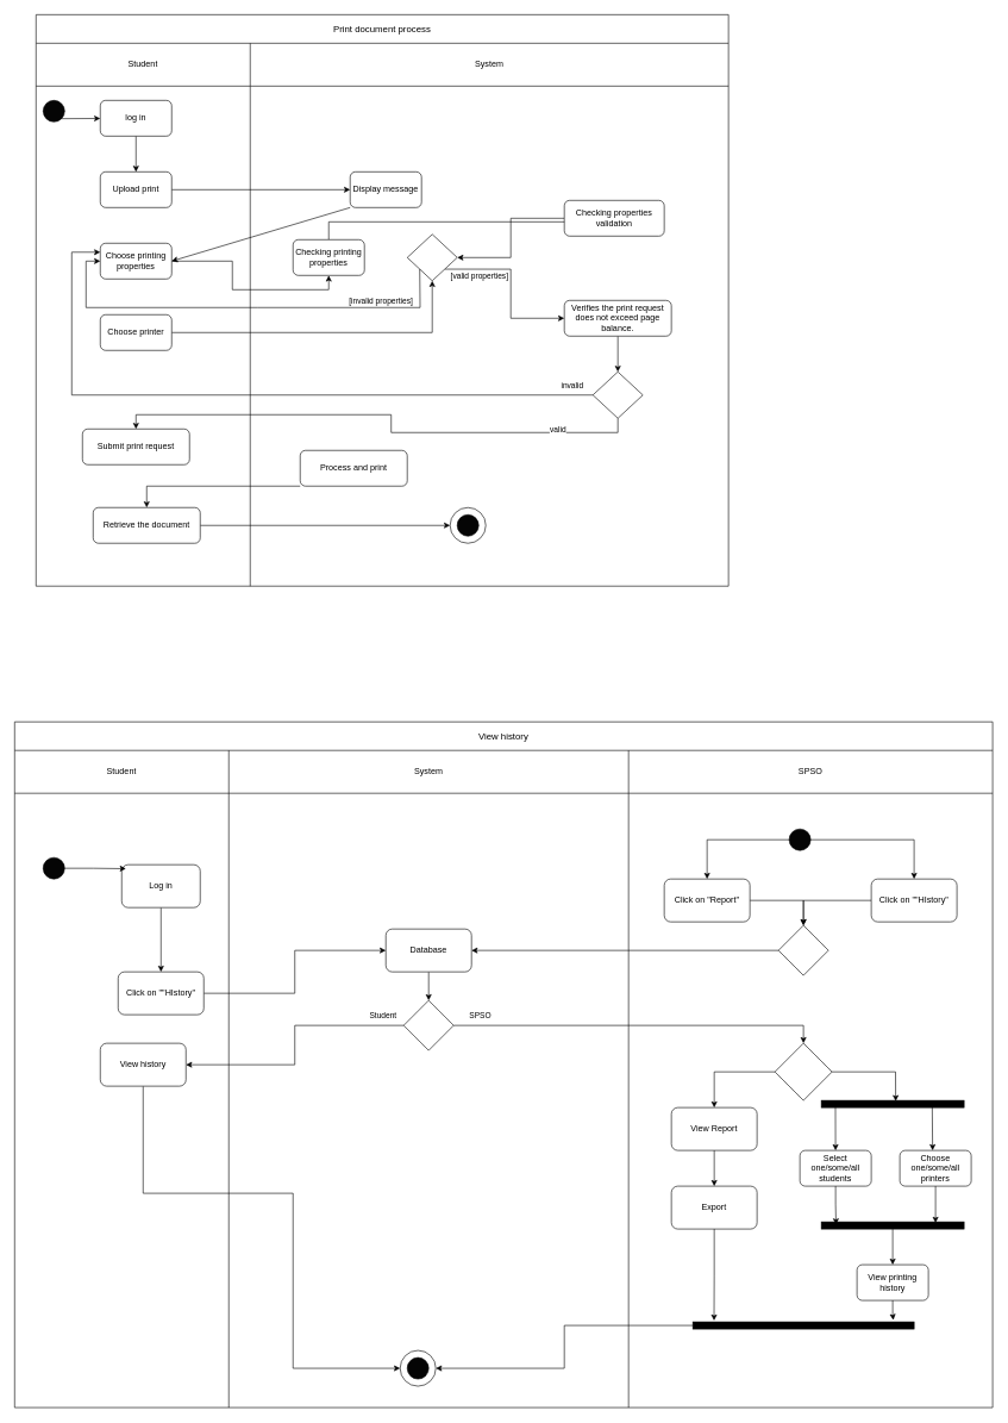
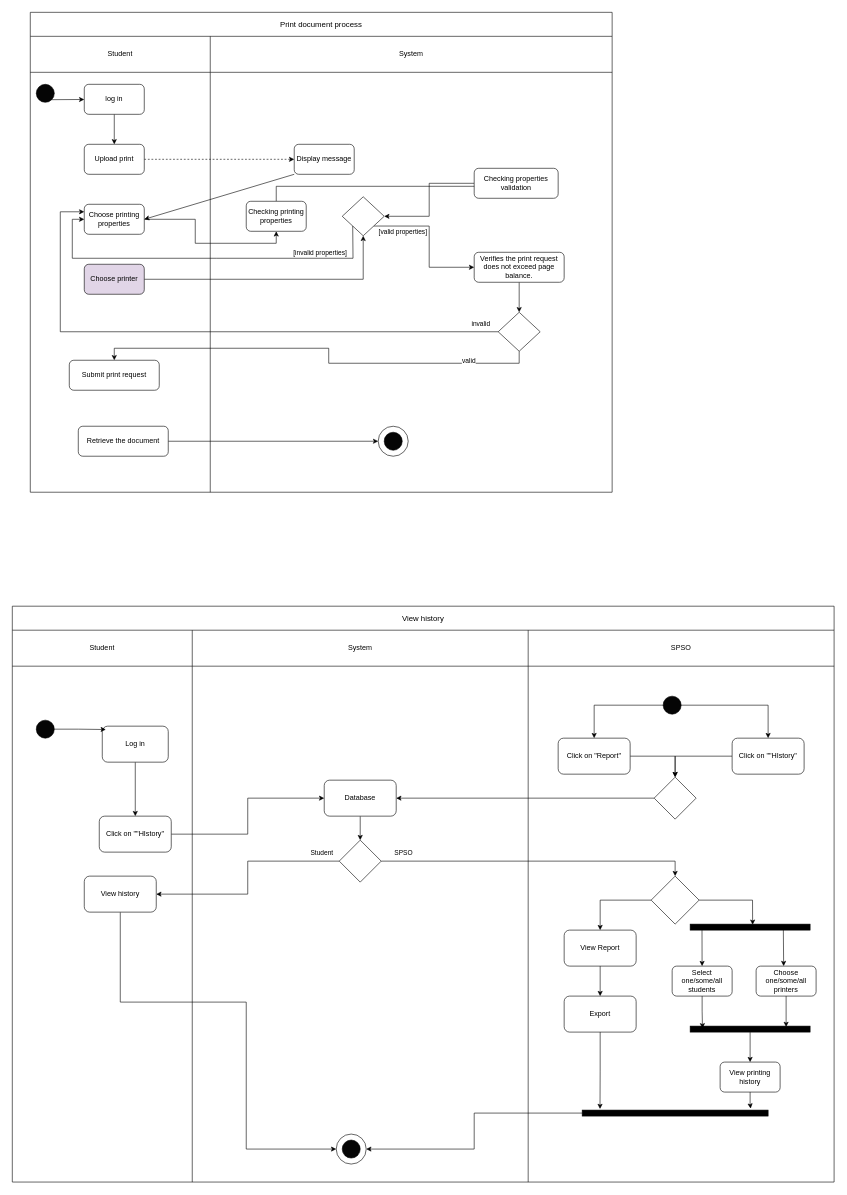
- <mxCell id="12" style="edgeStyle=orthogonalEdgeStyle;rounded=0;orthogonalLoop=1;jettySize=auto;html=1;entryX=0;entryY=0.5;entryDx=0;entryDy=0;" parent="1" source="13" target="22" edge="1"><mxGeometry relative="1" as="geometry" /></mxCell>
+ <mxCell id="12" style="edgeStyle=orthogonalEdgeStyle;rounded=0;orthogonalLoop=1;jettySize=auto;html=1;entryX=0;entryY=0.5;entryDx=0;entryDy=0;dashed=1;" parent="1" source="13" target="22" edge="1"><mxGeometry relative="1" as="geometry" /></mxCell>
- <mxCell id="25" value="Choose printer" style="rounded=1;whiteSpace=wrap;html=1;" parent="1" vertex="1"><mxGeometry x="140" y="440" width="100" height="50" as="geometry" /></mxCell>
+ <mxCell id="25" value="Choose printer" style="rounded=1;whiteSpace=wrap;html=1;fillColor=#e1d5e7;" parent="1" vertex="1"><mxGeometry x="140" y="440" width="100" height="50" as="geometry" /></mxCell>
- <mxCell id="39" value="Process and print" style="rounded=1;whiteSpace=wrap;html=1;" parent="1" vertex="1"><mxGeometry x="420" y="630" width="150" height="50" as="geometry" /></mxCell>
- <mxCell id="38" style="edgeStyle=orthogonalEdgeStyle;rounded=0;orthogonalLoop=1;jettySize=auto;html=1;entryX=0.5;entryY=0;entryDx=0;entryDy=0;" parent="1" source="39" target="41" edge="1"><mxGeometry relative="1" as="geometry"><Array as="points"><mxPoint x="205" y="680" /></Array></mxGeometry></mxCell>
